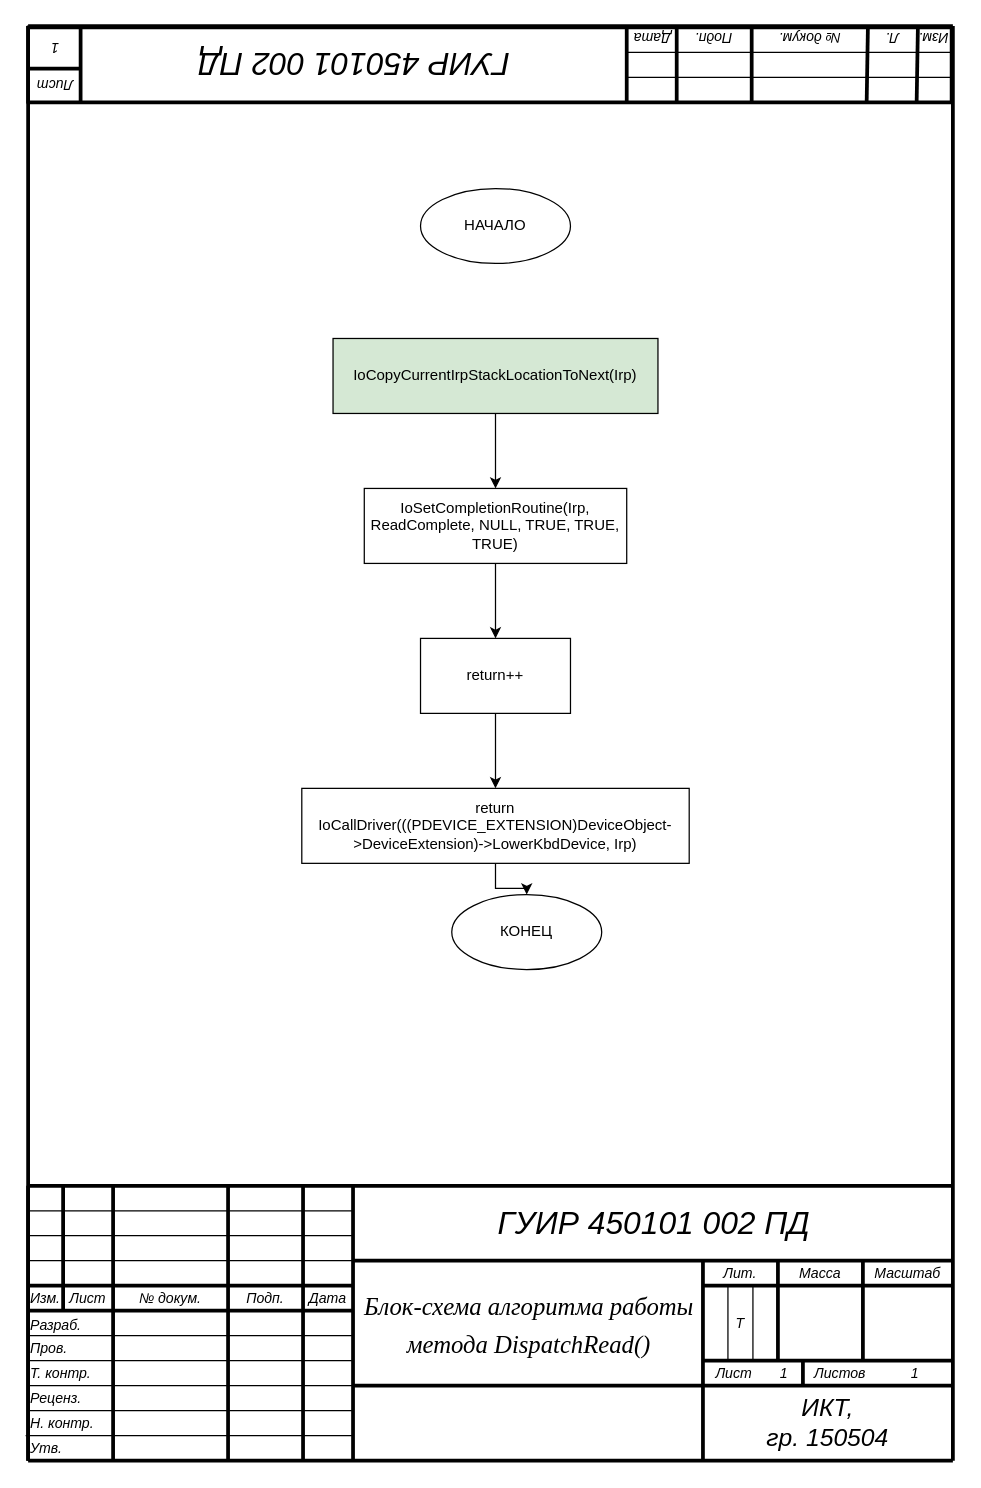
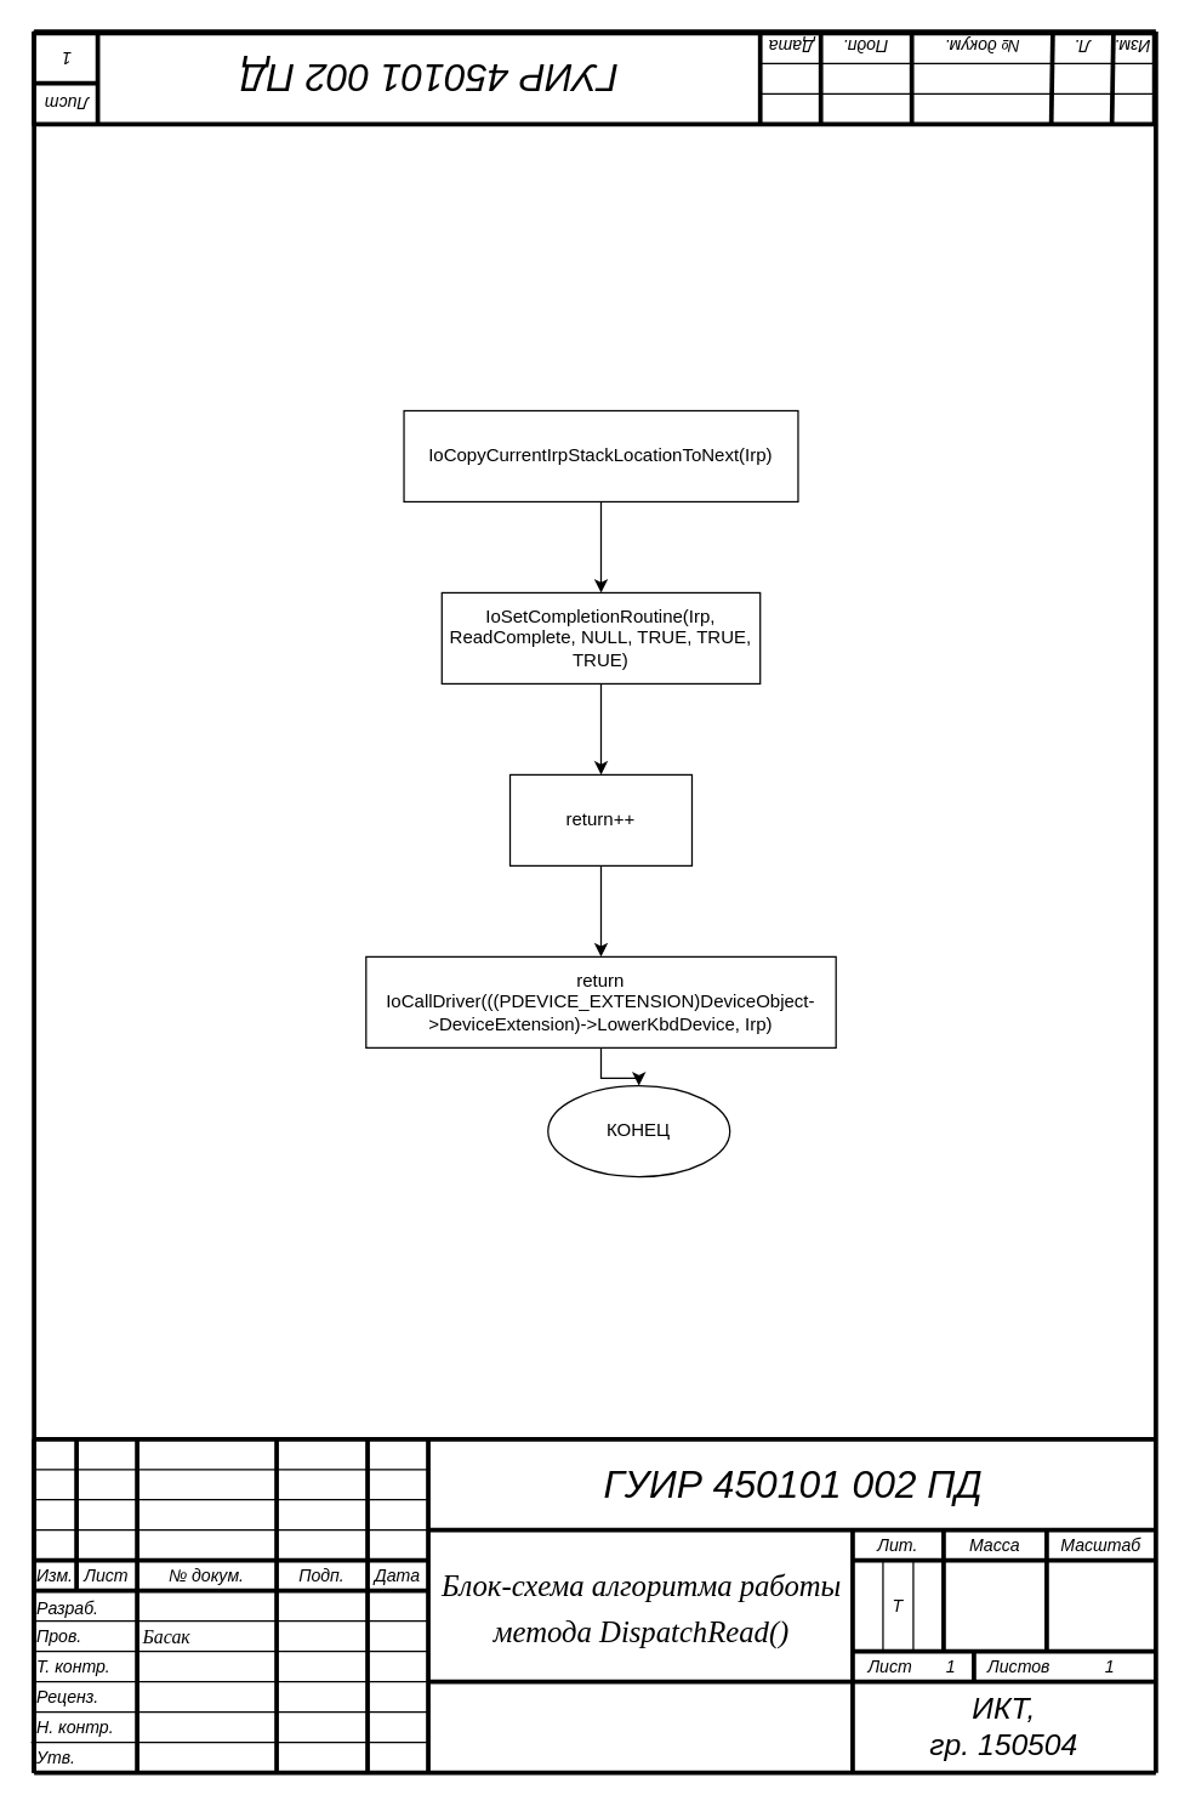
- <mxCell id="81" value="&lt;font style=&quot;font-size: 12px;&quot;&gt;НАЧАЛО&lt;/font&gt;" style="ellipse;whiteSpace=wrap;html=1;fontColor=#000000;" parent="1" vertex="1"><mxGeometry x="336" y="150" width="120" height="60" as="geometry" /></mxCell>
- <mxCell id="83" value="&lt;font style=&quot;font-size: 12px;&quot;&gt;IoCopyCurrentIrpStackLocationToNext(Irp)&lt;/font&gt;" style="whiteSpace=wrap;html=1;fontColor=#000000;fillColor=#d5e8d4;" parent="1" vertex="1"><mxGeometry x="266" y="270" width="260" height="60" as="geometry" /></mxCell>
+ <mxCell id="83" value="&lt;font style=&quot;font-size: 12px;&quot;&gt;IoCopyCurrentIrpStackLocationToNext(Irp)&lt;/font&gt;" style="whiteSpace=wrap;html=1;fontColor=#000000;" parent="1" vertex="1"><mxGeometry x="266" y="270" width="260" height="60" as="geometry" /></mxCell>
+ <mxCell id="36" value="&lt;div style=&quot;&quot;&gt;&lt;p style=&quot;margin: 0px; text-indent: 0px; direction: ltr;&quot;&gt;&lt;font face=&quot;Arial Narrow&quot;&gt;&lt;span style=&quot;font-size: 12.7px;&quot;&gt;&lt;i&gt;Басак&lt;/i&gt;&lt;/span&gt;&lt;/font&gt;&lt;/p&gt;&lt;/div&gt;" style="verticalAlign=middle;align=left;vsdxID=149;fillColor=none;gradientColor=none;shape=stencil(nZBLDoAgDERP0z3SIyjew0SURgSD+Lu9kMZoXLhwN9O+tukAlrNpJg1SzDH4QW/URgNYgZTkjA4UkwJUgGXng+6DX1zLfmoymdXo17xh5zmRJ6Q42BWCfc2oJfdAr+Yv+AP9Cb7OJ3H/2JG1HNGz/84klThPVCc=);strokeColor=none;strokeWidth=4;points=[];labelBackgroundColor=none;rounded=0;html=1;whiteSpace=wrap;" parent="1" vertex="1"><mxGeometry x="92" y="1069" width="90" height="20" as="geometry" /></mxCell>
